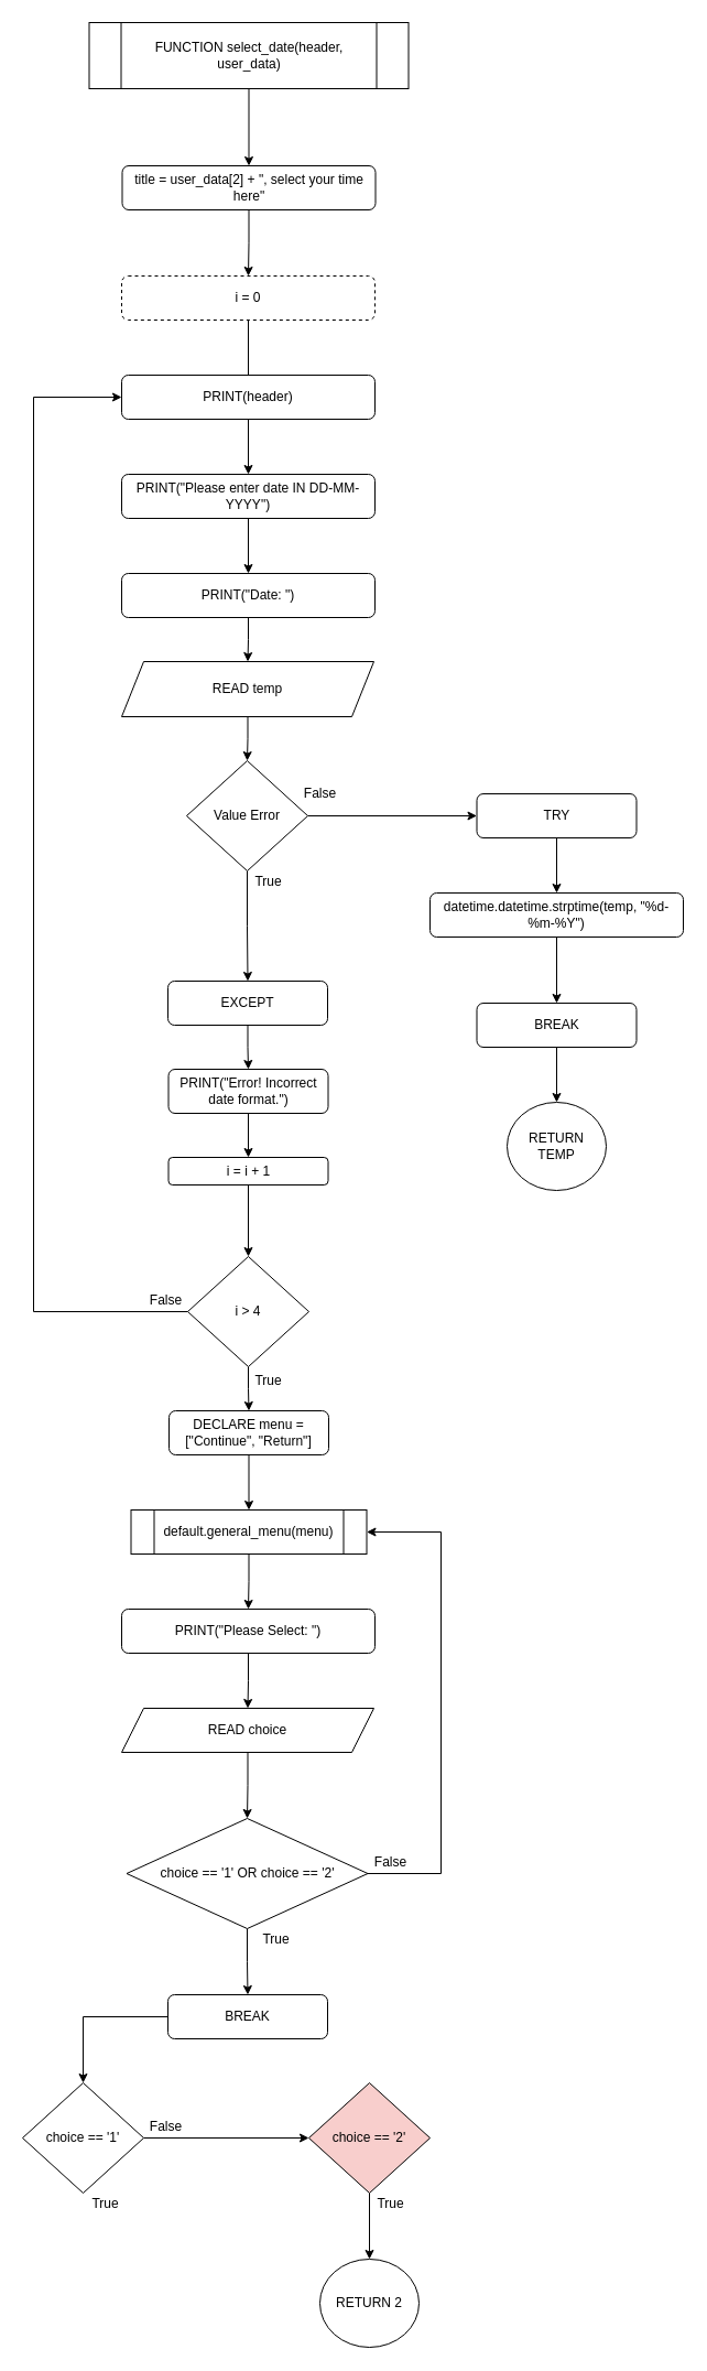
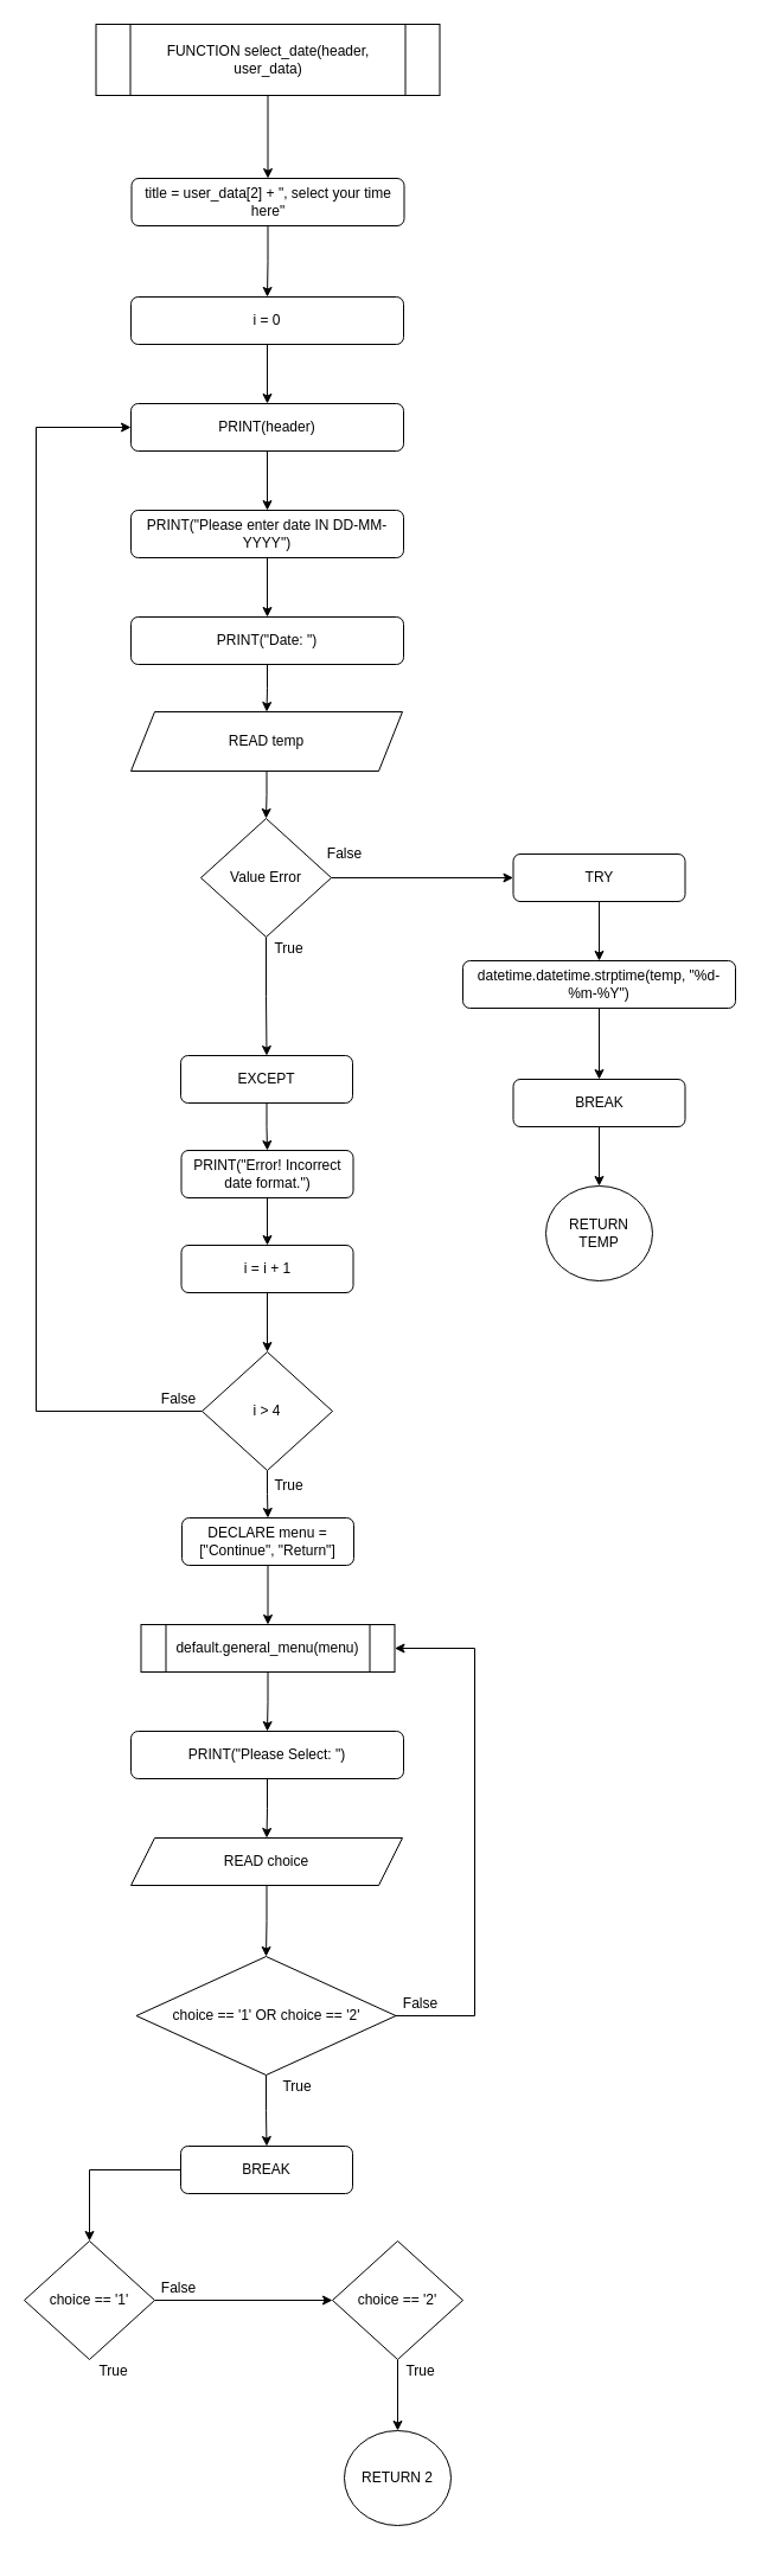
- <mxCell id="5" value="i = 0" style="rounded=1;whiteSpace=wrap;html=1;dashed=1;" parent="1" vertex="1"><mxGeometry x="110" y="250" width="230" height="40" as="geometry" /></mxCell>
+ <mxCell id="5" value="i = 0" style="rounded=1;whiteSpace=wrap;html=1;" parent="1" vertex="1"><mxGeometry x="110" y="250" width="230" height="40" as="geometry" /></mxCell>
- <mxCell id="4" value="" style="edgeStyle=orthogonalEdgeStyle;rounded=0;orthogonalLoop=1;jettySize=auto;html=1;endArrow=none;" parent="1" source="5" target="7" edge="1"><mxGeometry relative="1" as="geometry" /></mxCell>
+ <mxCell id="4" value="" style="edgeStyle=orthogonalEdgeStyle;rounded=0;orthogonalLoop=1;jettySize=auto;html=1;" parent="1" source="5" target="7" edge="1"><mxGeometry relative="1" as="geometry" /></mxCell>
- <mxCell id="28" value="i = i + 1" style="rounded=1;whiteSpace=wrap;html=1;" parent="1" vertex="1"><mxGeometry x="152.5" y="1050" width="145" height="25" as="geometry" /></mxCell>
+ <mxCell id="28" value="i = i + 1" style="rounded=1;whiteSpace=wrap;html=1;" parent="1" vertex="1"><mxGeometry x="152.5" y="1050" width="145" height="40" as="geometry" /></mxCell>
- <mxCell id="48" value="choice == '2'" style="rhombus;whiteSpace=wrap;html=1;fillColor=#f8cecc;" parent="1" vertex="1"><mxGeometry x="280" y="1890" width="110" height="100" as="geometry" /></mxCell>
+ <mxCell id="48" value="choice == '2'" style="rhombus;whiteSpace=wrap;html=1;" parent="1" vertex="1"><mxGeometry x="280" y="1890" width="110" height="100" as="geometry" /></mxCell>
